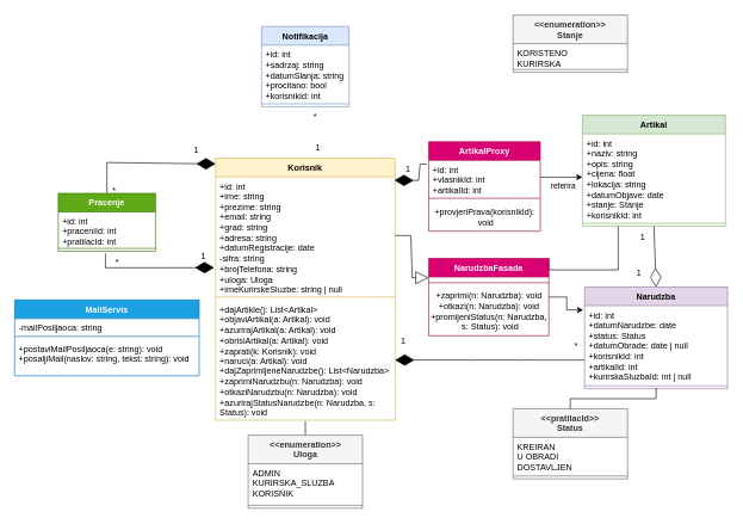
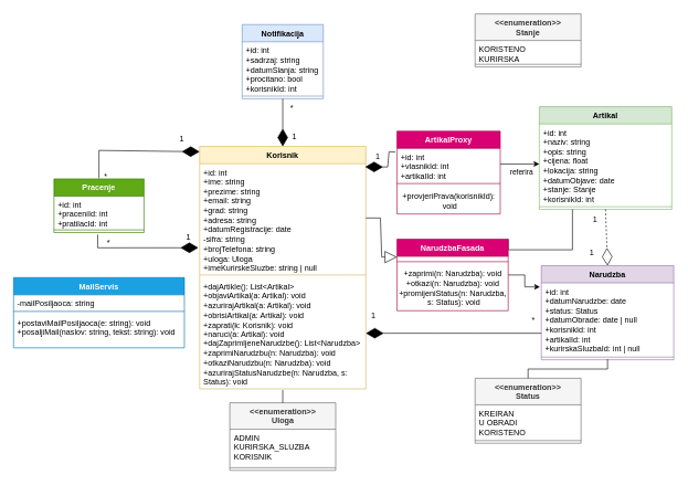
+ <mxCell id="24" value="" style="endArrow=diamondThin;endFill=1;endSize=24;html=1;rounded=0;entryX=0.5;entryY=0;entryDx=0;entryDy=0;exitX=0.5;exitY=1;exitDx=0;exitDy=0;" parent="1" source="21" target="2" edge="1"><mxGeometry width="160" relative="1" as="geometry"><mxPoint x="217" y="190" as="sourcePoint" /><mxPoint x="377" y="190" as="targetPoint" /></mxGeometry></mxCell>
- <mxCell id="35" value="" style="endArrow=diamondThin;endFill=0;endSize=24;html=1;rounded=0;entryX=0.5;entryY=0;entryDx=0;entryDy=0;exitX=0.5;exitY=1;exitDx=0;exitDy=0;" parent="1" source="9" target="15" edge="1"><mxGeometry width="160" relative="1" as="geometry"><mxPoint x="652" y="341" as="sourcePoint" /><mxPoint x="812" y="341" as="targetPoint" /></mxGeometry></mxCell>
+ <mxCell id="35" value="" style="endArrow=diamondThin;endFill=0;endSize=24;html=1;rounded=0;entryX=0.5;entryY=0;entryDx=0;entryDy=0;exitX=0.5;exitY=1;exitDx=0;exitDy=0;dashed=1;" parent="1" source="9" target="15" edge="1"><mxGeometry width="160" relative="1" as="geometry"><mxPoint x="652" y="341" as="sourcePoint" /><mxPoint x="812" y="341" as="targetPoint" /></mxGeometry></mxCell>
- <mxCell id="18" value="&lt;div&gt;&amp;lt;&amp;lt;pratilacId&amp;gt;&amp;gt;&lt;/div&gt;Status" style="swimlane;fontStyle=1;align=center;verticalAlign=top;childLayout=stackLayout;horizontal=1;startSize=40;horizontalStack=0;resizeParent=1;resizeParentMax=0;resizeLast=0;collapsible=1;marginBottom=0;whiteSpace=wrap;html=1;fillColor=#f5f5f5;fontColor=#333333;strokeColor=#666666;" parent="1" vertex="1"><mxGeometry x="717" y="570" width="160" height="98" as="geometry" /></mxCell>
+ <mxCell id="18" value="&lt;div&gt;&amp;lt;&amp;lt;enumeration&amp;gt;&amp;gt;&lt;/div&gt;Status" style="swimlane;fontStyle=1;align=center;verticalAlign=top;childLayout=stackLayout;horizontal=1;startSize=40;horizontalStack=0;resizeParent=1;resizeParentMax=0;resizeLast=0;collapsible=1;marginBottom=0;whiteSpace=wrap;html=1;fillColor=#f5f5f5;fontColor=#333333;strokeColor=#666666;" parent="1" vertex="1"><mxGeometry x="717" y="570" width="160" height="98" as="geometry" /></mxCell>
- <mxCell id="19" value="KREIRAN&lt;br&gt;U OBRADI&lt;div&gt;DOSTAVLJEN&lt;/div&gt;" style="text;strokeColor=none;fillColor=none;align=left;verticalAlign=top;spacingLeft=4;spacingRight=4;overflow=hidden;rotatable=0;points=[[0,0.5],[1,0.5]];portConstraint=eastwest;whiteSpace=wrap;html=1;" parent="18" vertex="1"><mxGeometry y="40" width="160" height="50" as="geometry" /></mxCell>
+ <mxCell id="19" value="KREIRAN&lt;br&gt;U OBRADI&lt;div&gt;KORISTENO&lt;/div&gt;" style="text;strokeColor=none;fillColor=none;align=left;verticalAlign=top;spacingLeft=4;spacingRight=4;overflow=hidden;rotatable=0;points=[[0,0.5],[1,0.5]];portConstraint=eastwest;whiteSpace=wrap;html=1;" parent="18" vertex="1"><mxGeometry y="40" width="160" height="50" as="geometry" /></mxCell>
